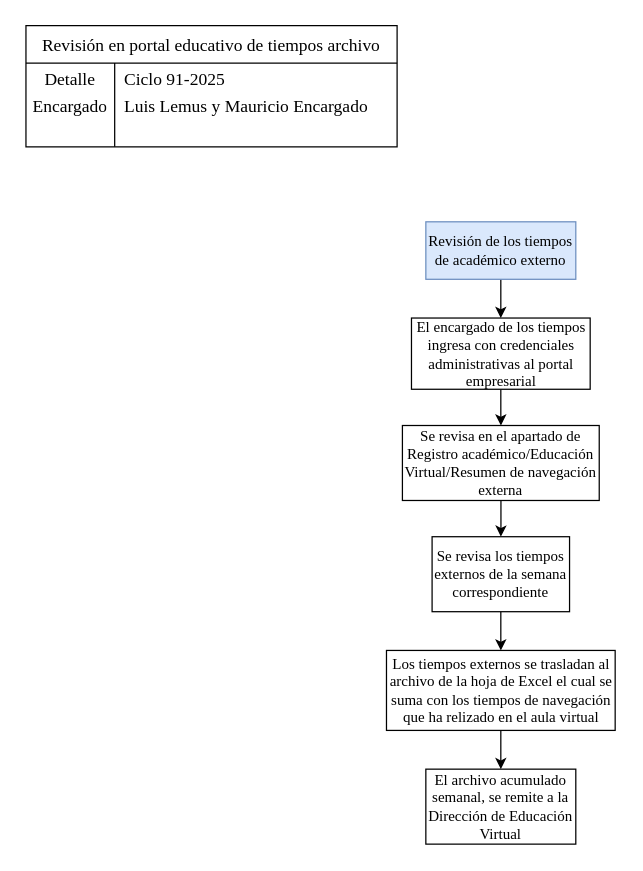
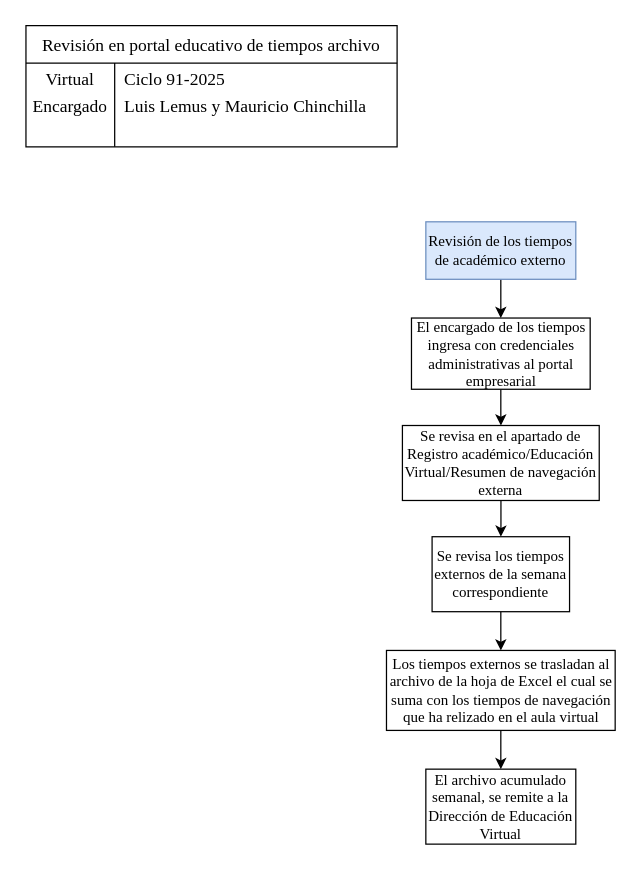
- <mxCell id="4" value="&lt;font style=&quot;font-size: 14px;&quot;&gt;Detalle&lt;/font&gt;&lt;div&gt;&lt;br&gt;&lt;/div&gt;" style="shape=partialRectangle;html=1;whiteSpace=wrap;connectable=0;fillColor=none;top=0;left=0;bottom=0;right=0;overflow=hidden;pointerEvents=1;strokeColor=inherit;fontSize=16;fontFamily=Times New Roman;" vertex="1" parent="3"><mxGeometry width="71" height="21" as="geometry"><mxRectangle width="71" height="21" as="alternateBounds" /></mxGeometry></mxCell>
+ <mxCell id="4" value="&lt;font style=&quot;font-size: 14px;&quot;&gt;Virtual&lt;/font&gt;&lt;div&gt;&lt;br&gt;&lt;/div&gt;" style="shape=partialRectangle;html=1;whiteSpace=wrap;connectable=0;fillColor=none;top=0;left=0;bottom=0;right=0;overflow=hidden;pointerEvents=1;strokeColor=inherit;fontSize=16;fontFamily=Times New Roman;" vertex="1" parent="3"><mxGeometry width="71" height="21" as="geometry"><mxRectangle width="71" height="21" as="alternateBounds" /></mxGeometry></mxCell>
- <mxCell id="8" value="&lt;span style=&quot;font-size: 14px;&quot;&gt;Luis Lemus y Mauricio Encargado&lt;/span&gt;" style="shape=partialRectangle;html=1;whiteSpace=wrap;connectable=0;fillColor=none;top=0;left=0;bottom=0;right=0;align=left;spacingLeft=6;overflow=hidden;strokeColor=inherit;fontSize=16;fontFamily=Times New Roman;" vertex="1" parent="6"><mxGeometry x="71" width="226" height="26" as="geometry"><mxRectangle width="226" height="26" as="alternateBounds" /></mxGeometry></mxCell>
+ <mxCell id="8" value="&lt;span style=&quot;font-size: 14px;&quot;&gt;Luis Lemus y Mauricio Chinchilla&lt;/span&gt;" style="shape=partialRectangle;html=1;whiteSpace=wrap;connectable=0;fillColor=none;top=0;left=0;bottom=0;right=0;align=left;spacingLeft=6;overflow=hidden;strokeColor=inherit;fontSize=16;fontFamily=Times New Roman;" vertex="1" parent="6"><mxGeometry x="71" width="226" height="26" as="geometry"><mxRectangle width="226" height="26" as="alternateBounds" /></mxGeometry></mxCell>
